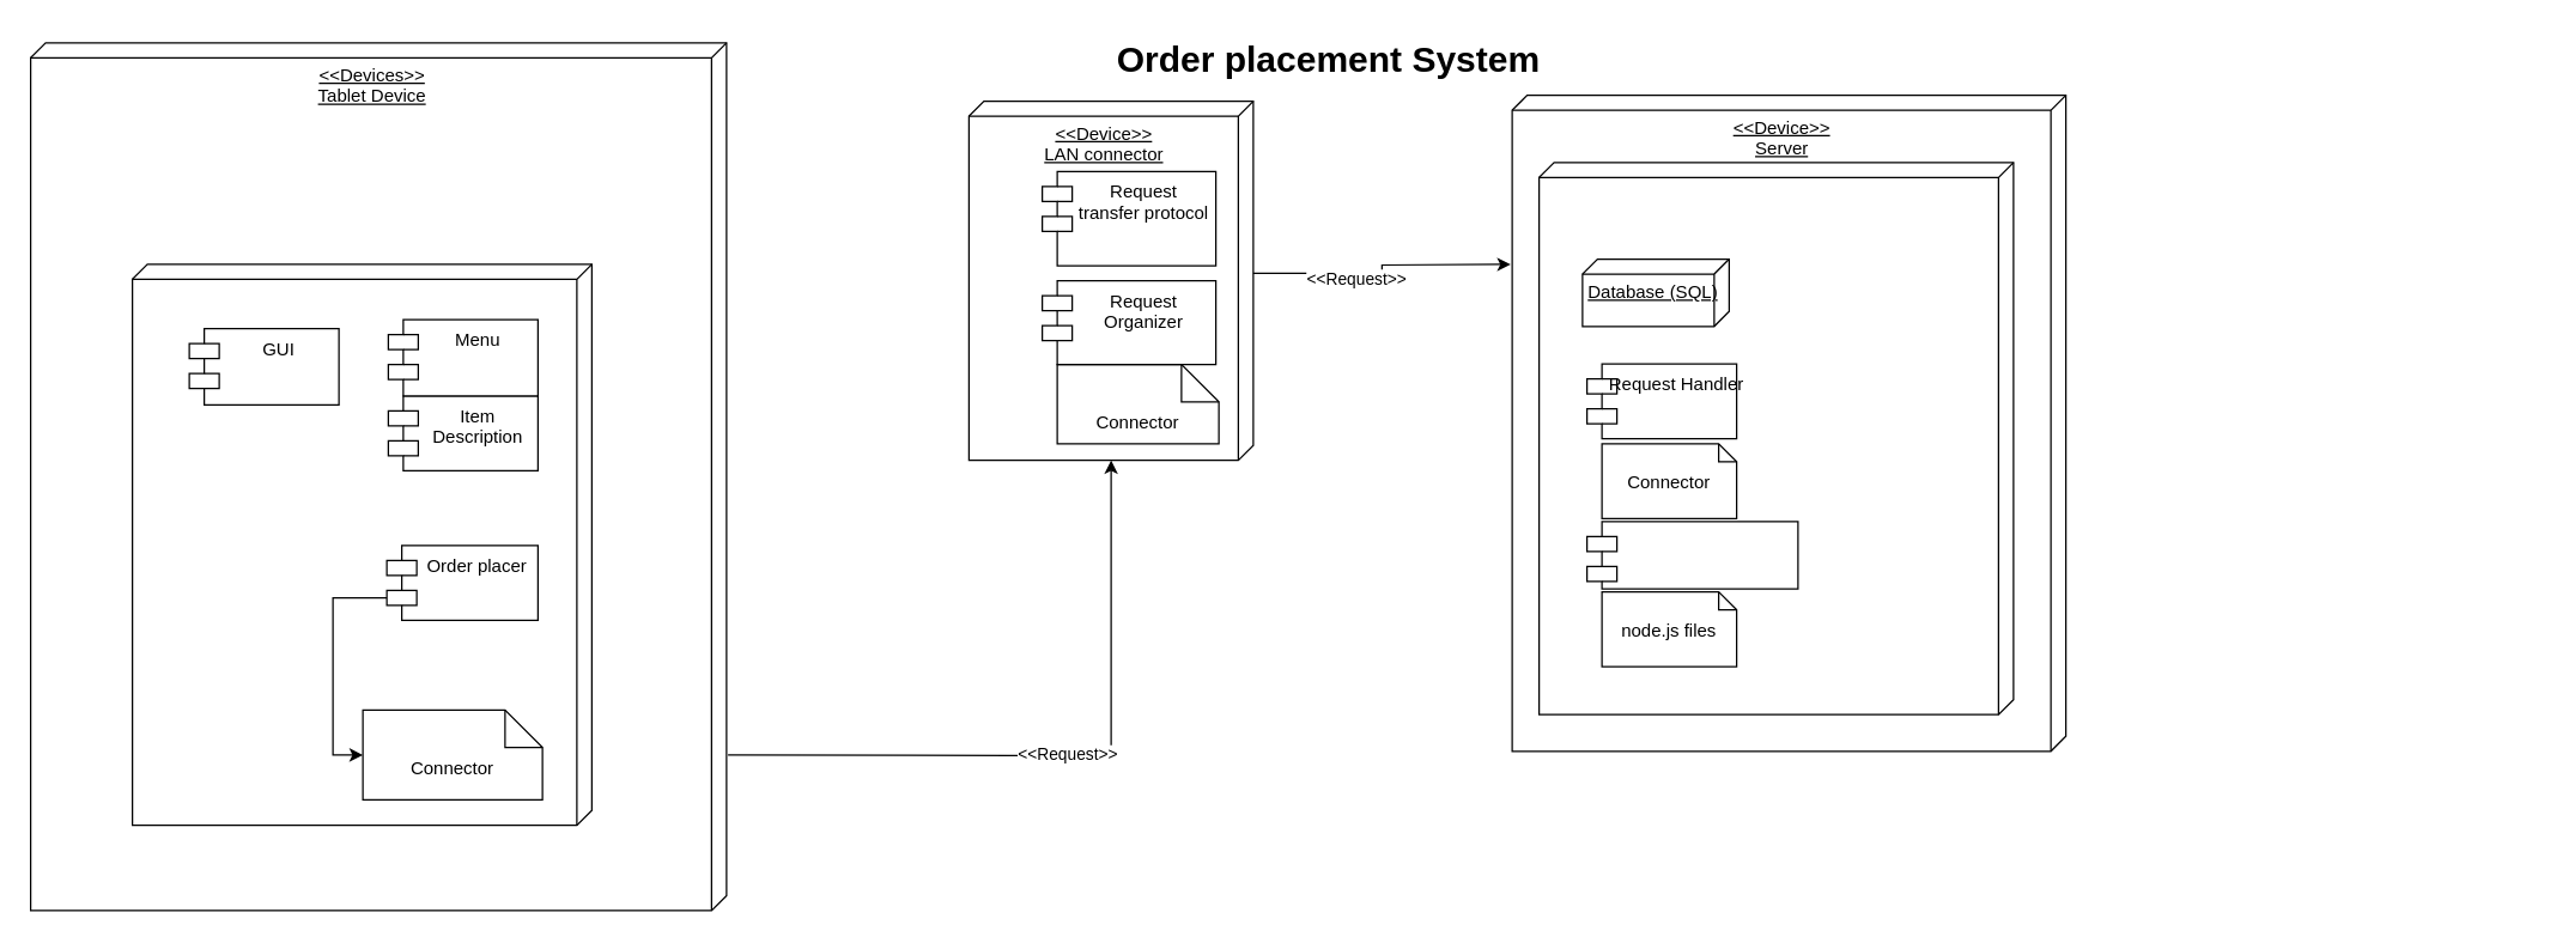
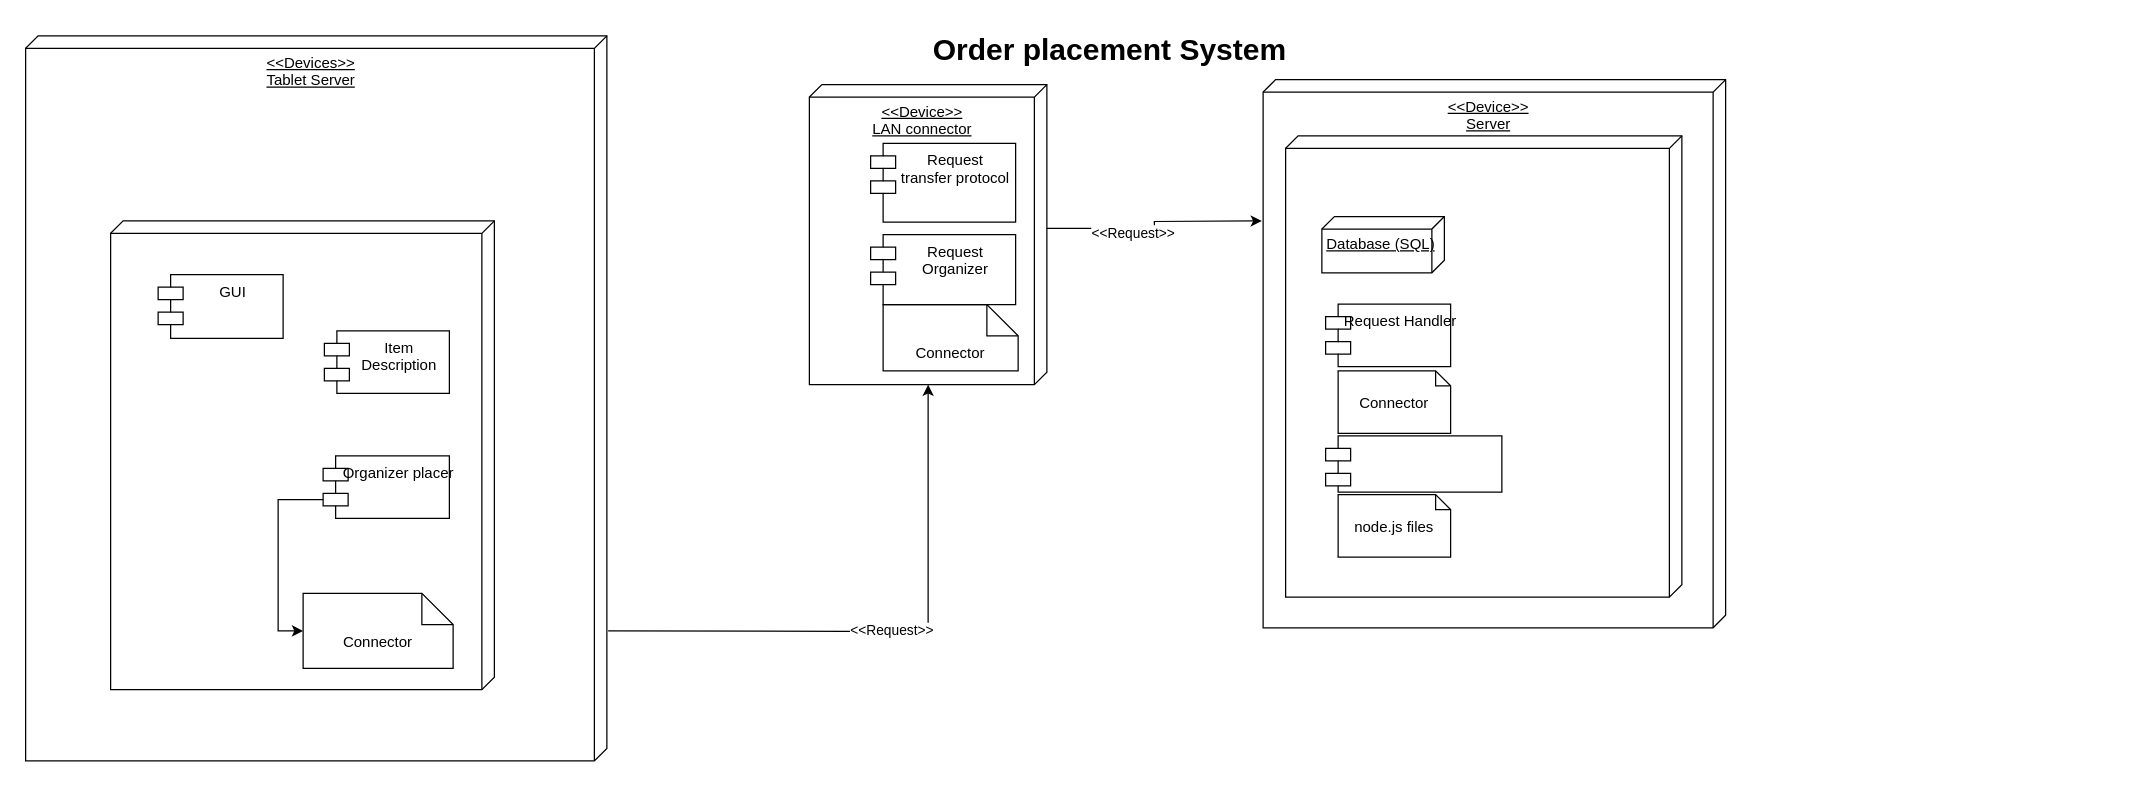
- <mxCell id="4" value="&amp;lt;&amp;lt;Devices&amp;gt;&amp;gt;&lt;br&gt;Tablet Device" style="verticalAlign=top;align=center;spacingTop=8;spacingLeft=2;spacingRight=12;shape=cube;size=10;direction=south;fontStyle=4;html=1;" parent="1" vertex="1"><mxGeometry x="20" y="28" width="465" height="580" as="geometry" /></mxCell>
+ <mxCell id="4" value="&amp;lt;&amp;lt;Devices&amp;gt;&amp;gt;&lt;br&gt;Tablet Server" style="verticalAlign=top;align=center;spacingTop=8;spacingLeft=2;spacingRight=12;shape=cube;size=10;direction=south;fontStyle=4;html=1;" parent="1" vertex="1"><mxGeometry x="20" y="28" width="465" height="580" as="geometry" /></mxCell>
- <mxCell id="22" value="Menu" style="shape=module;align=left;spacingLeft=20;align=center;verticalAlign=top;" parent="1" vertex="1"><mxGeometry x="259" y="213" width="100" height="51" as="geometry" /></mxCell>
- <mxCell id="19" value="Order placer" style="shape=module;align=left;spacingLeft=20;align=center;verticalAlign=top;" parent="1" vertex="1"><mxGeometry x="258" y="364" width="101" height="50" as="geometry" /></mxCell>
+ <mxCell id="19" value="Organizer placer" style="shape=module;align=left;spacingLeft=20;align=center;verticalAlign=top;" parent="1" vertex="1"><mxGeometry x="258" y="364" width="101" height="50" as="geometry" /></mxCell>
